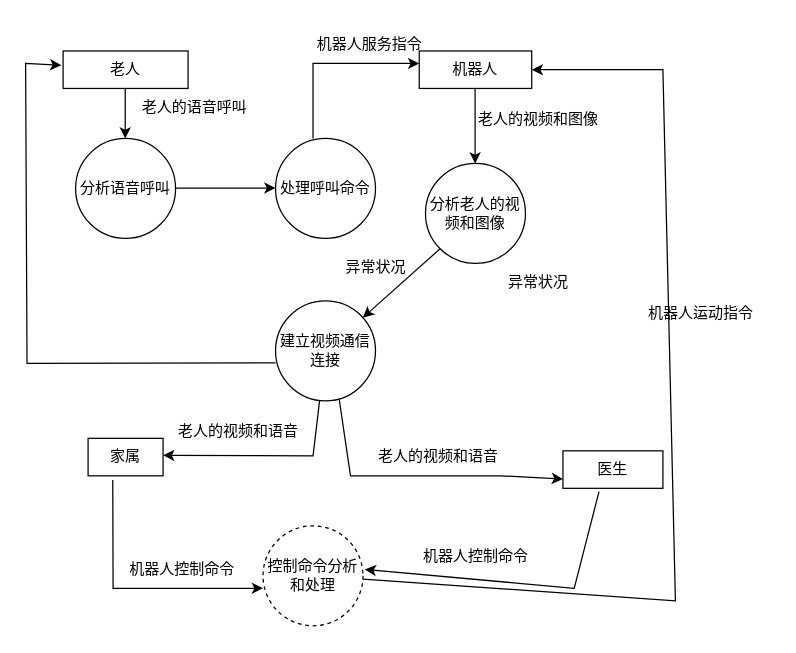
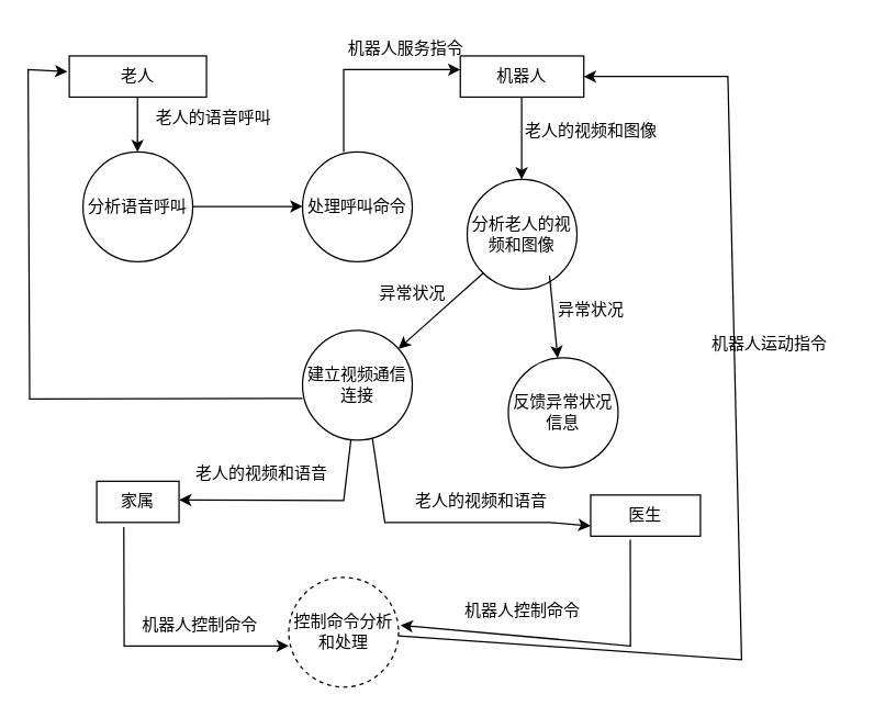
+ <mxCell id="15" value="" style="endArrow=classic;html=1;rounded=0;exitX=0.75;exitY=0.875;exitDx=0;exitDy=0;exitPerimeter=0;" edge="1" parent="1" source="11" target="14"><mxGeometry width="50" height="50" relative="1" as="geometry"><mxPoint x="400" y="210" as="sourcePoint" /><mxPoint x="410" y="260" as="targetPoint" /></mxGeometry></mxCell>
+ <mxCell id="14" value="反馈异常状况信息" style="ellipse;whiteSpace=wrap;html=1;aspect=fixed;" vertex="1" parent="1"><mxGeometry x="370" y="260" width="80" height="80" as="geometry" /></mxCell>
- <mxCell id="25" value="医生" style="rounded=0;whiteSpace=wrap;html=1;" vertex="1" parent="1"><mxGeometry x="450" y="360" width="80" height="30" as="geometry" /></mxCell>
+ <mxCell id="25" value="医生" style="rounded=0;whiteSpace=wrap;html=1;" vertex="1" parent="1"><mxGeometry x="430" y="360" width="80" height="30" as="geometry" /></mxCell>
